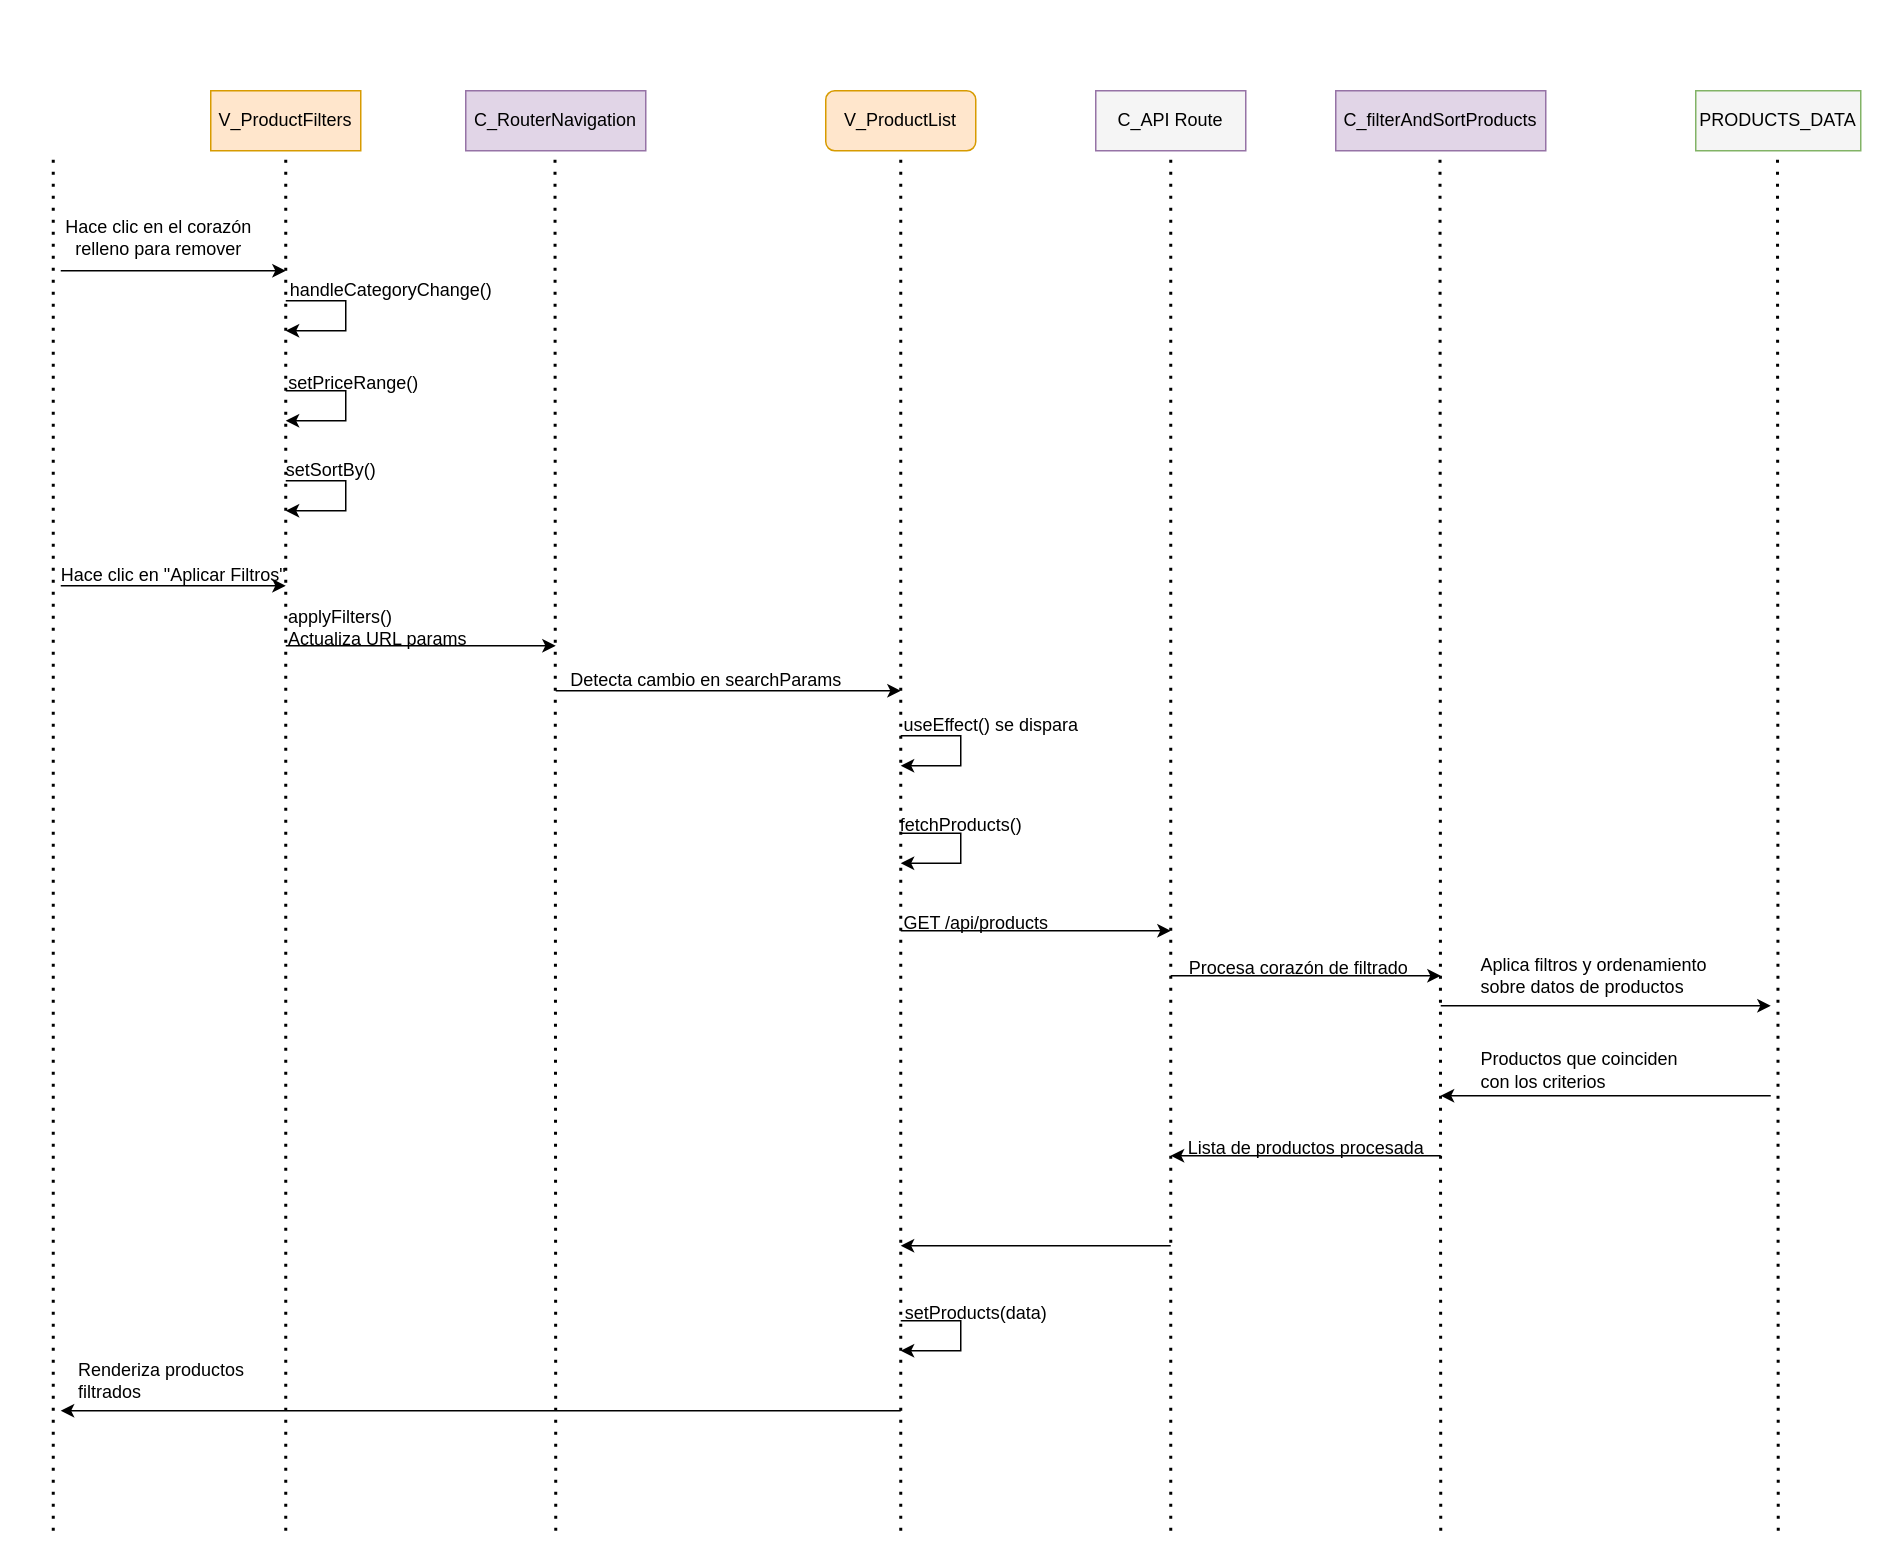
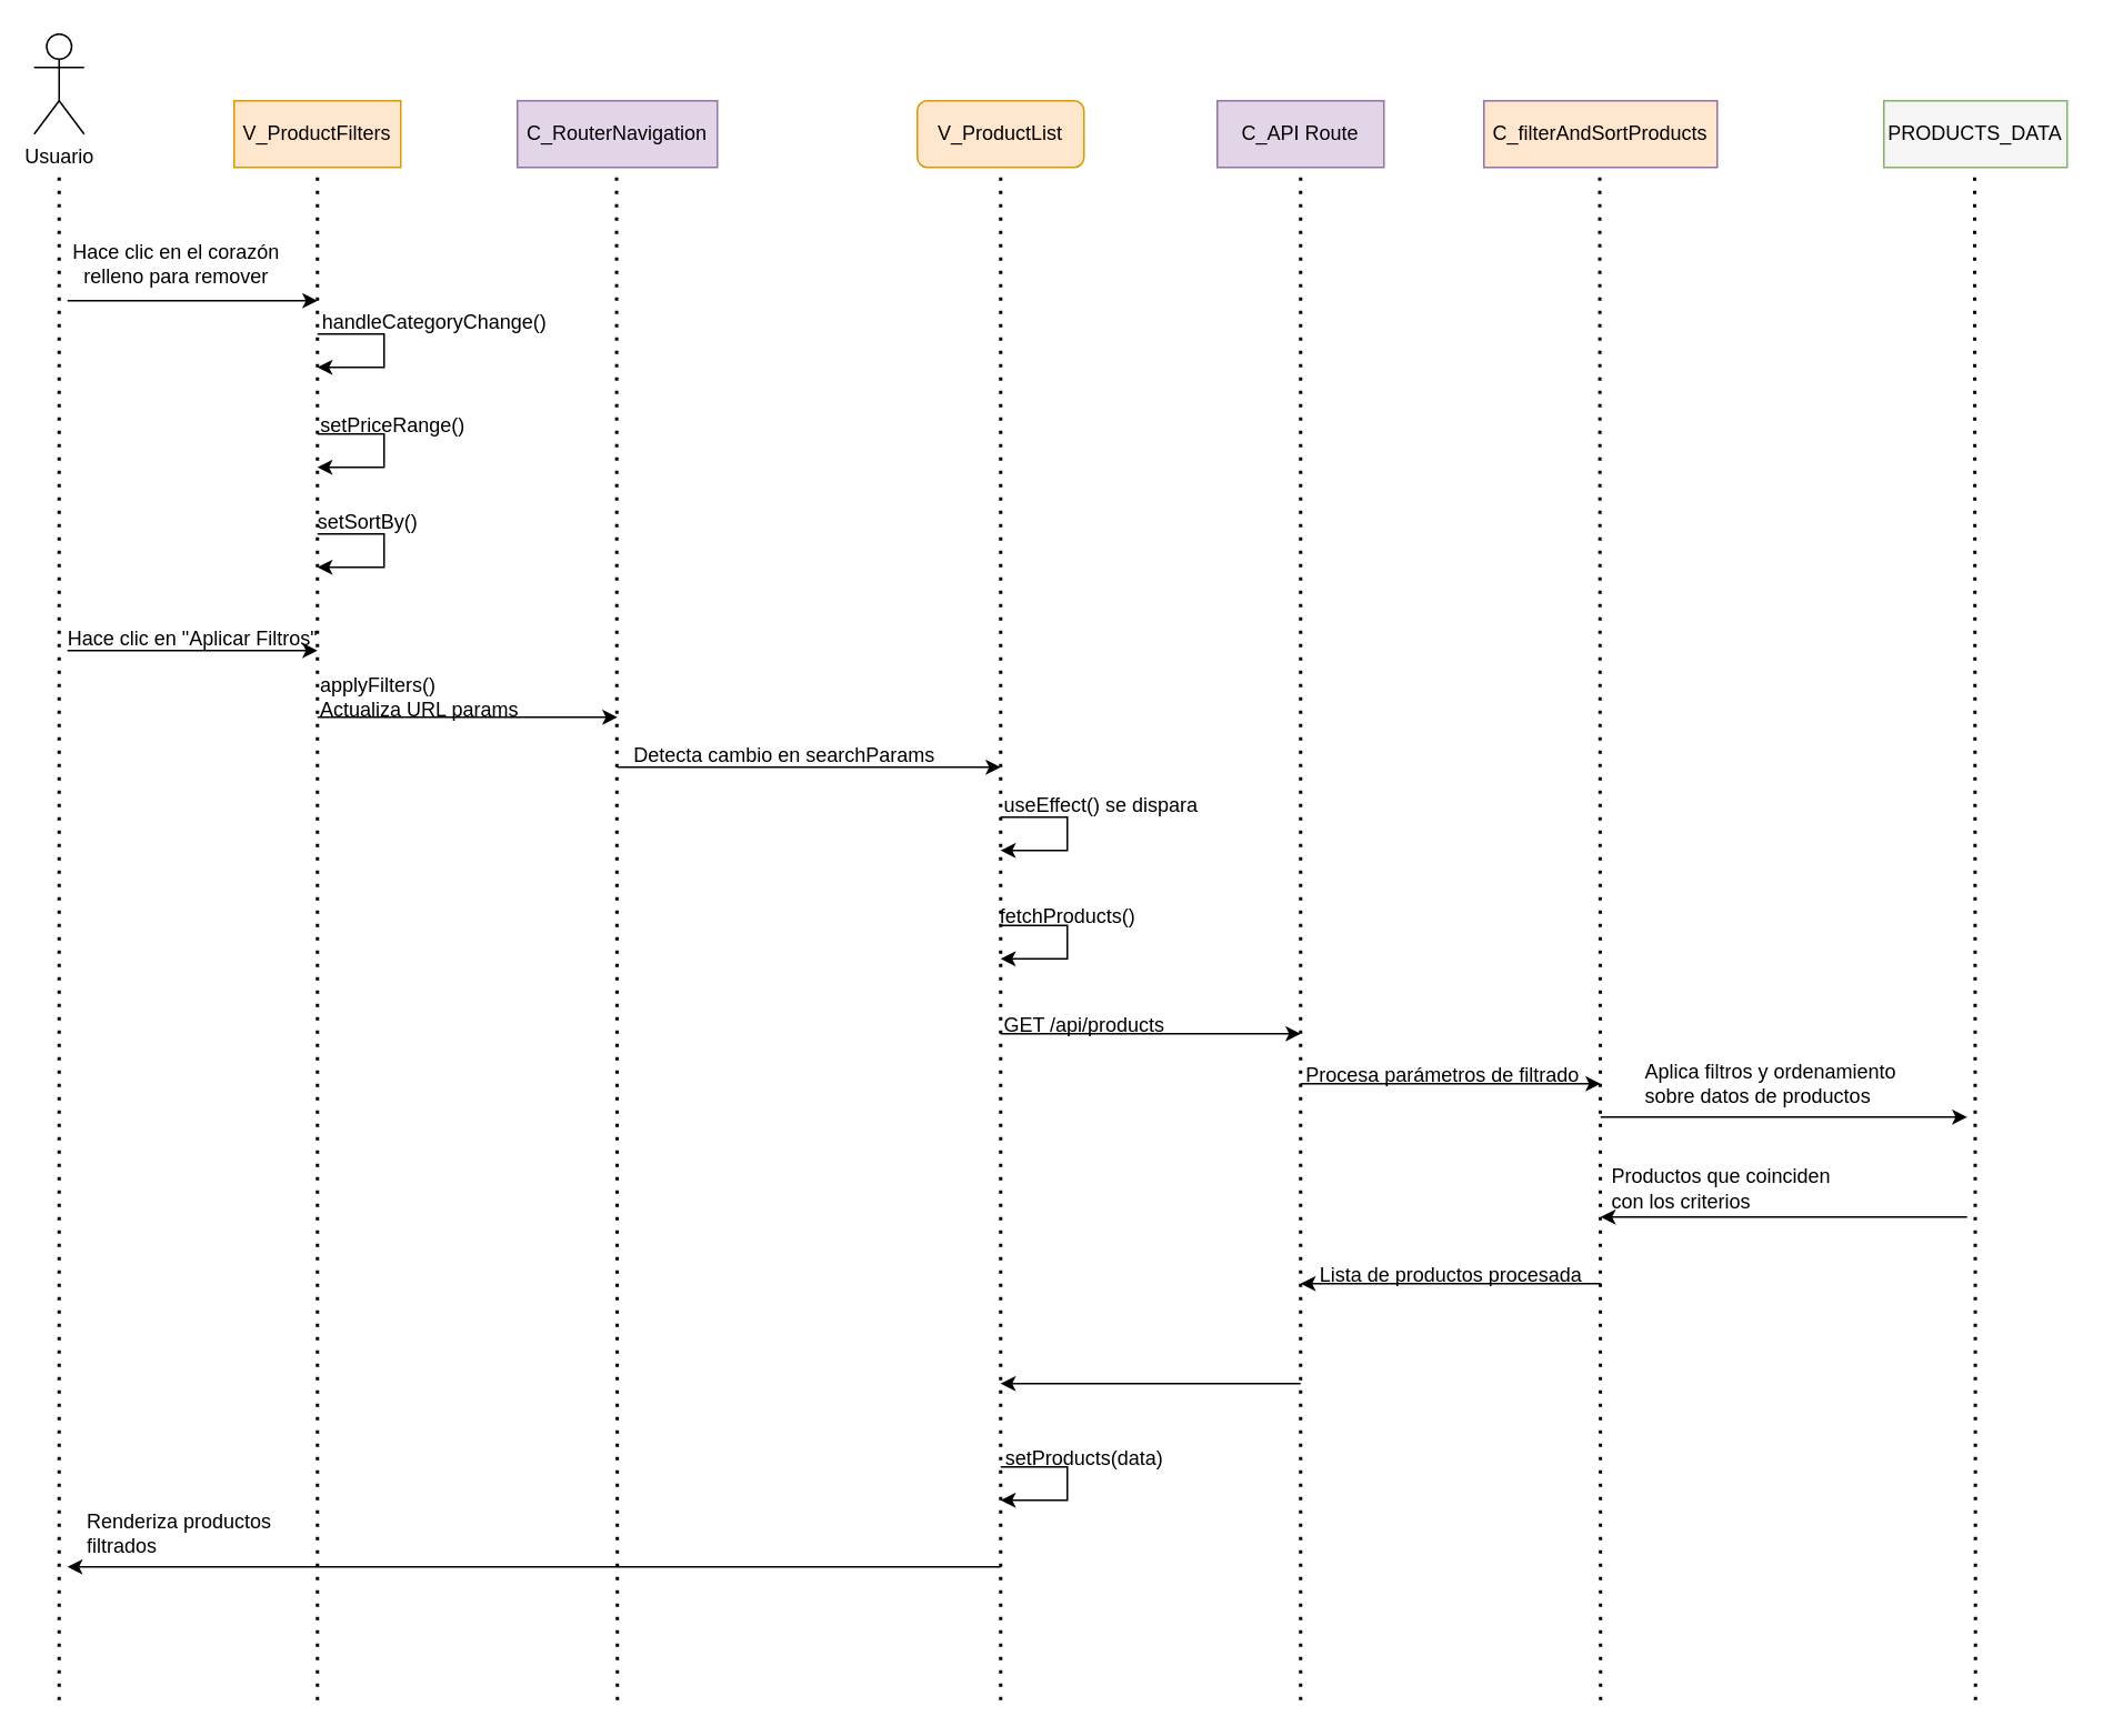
+ <mxCell id="2" value="Usuario" style="shape=umlActor;verticalLabelPosition=bottom;verticalAlign=top;html=1;outlineConnect=0;" parent="1" vertex="1"><mxGeometry x="20" y="20" width="30" height="60" as="geometry" /></mxCell>
- <mxCell id="14" value="C_API Route" style="rounded=0;whiteSpace=wrap;html=1;fillColor=#f5f5f5;strokeColor=#9673a6;" parent="1" vertex="1"><mxGeometry x="730" y="60" width="100" height="40" as="geometry" /></mxCell>
+ <mxCell id="14" value="C_API Route" style="rounded=0;whiteSpace=wrap;html=1;fillColor=#e1d5e7;strokeColor=#9673a6;" parent="1" vertex="1"><mxGeometry x="730" y="60" width="100" height="40" as="geometry" /></mxCell>
- <mxCell id="15" value="C_filterAndSortProducts" style="rounded=0;whiteSpace=wrap;html=1;fillColor=#e1d5e7;strokeColor=#9673a6;" parent="1" vertex="1"><mxGeometry x="890" y="60" width="140" height="40" as="geometry" /></mxCell>
+ <mxCell id="15" value="C_filterAndSortProducts" style="rounded=0;whiteSpace=wrap;html=1;fillColor=#ffe6cc;strokeColor=#9673a6;" parent="1" vertex="1"><mxGeometry x="890" y="60" width="140" height="40" as="geometry" /></mxCell>
- <mxCell id="38" value="Procesa corazón de filtrado" style="text;html=1;align=center;verticalAlign=middle;resizable=0;points=[];autosize=1;strokeColor=none;fillColor=none;" parent="1" vertex="1"><mxGeometry x="770" y="630" width="190" height="30" as="geometry" /></mxCell>
+ <mxCell id="38" value="Procesa parámetros de filtrado" style="text;html=1;align=center;verticalAlign=middle;resizable=0;points=[];autosize=1;strokeColor=none;fillColor=none;" parent="1" vertex="1"><mxGeometry x="770" y="630" width="190" height="30" as="geometry" /></mxCell>
- <mxCell id="42" value="Productos que coinciden&lt;div&gt;con los criterios&lt;/div&gt;" style="text;html=1;align=left;verticalAlign=middle;resizable=0;points=[];autosize=1;strokeColor=none;fillColor=none;" parent="1" vertex="1"><mxGeometry x="985" y="693" width="150" height="40" as="geometry" /></mxCell>
+ <mxCell id="42" value="Productos que coinciden&lt;div&gt;con los criterios&lt;/div&gt;" style="text;html=1;align=left;verticalAlign=middle;resizable=0;points=[];autosize=1;strokeColor=none;fillColor=none;" parent="1" vertex="1"><mxGeometry x="965" y="693" width="150" height="40" as="geometry" /></mxCell>
